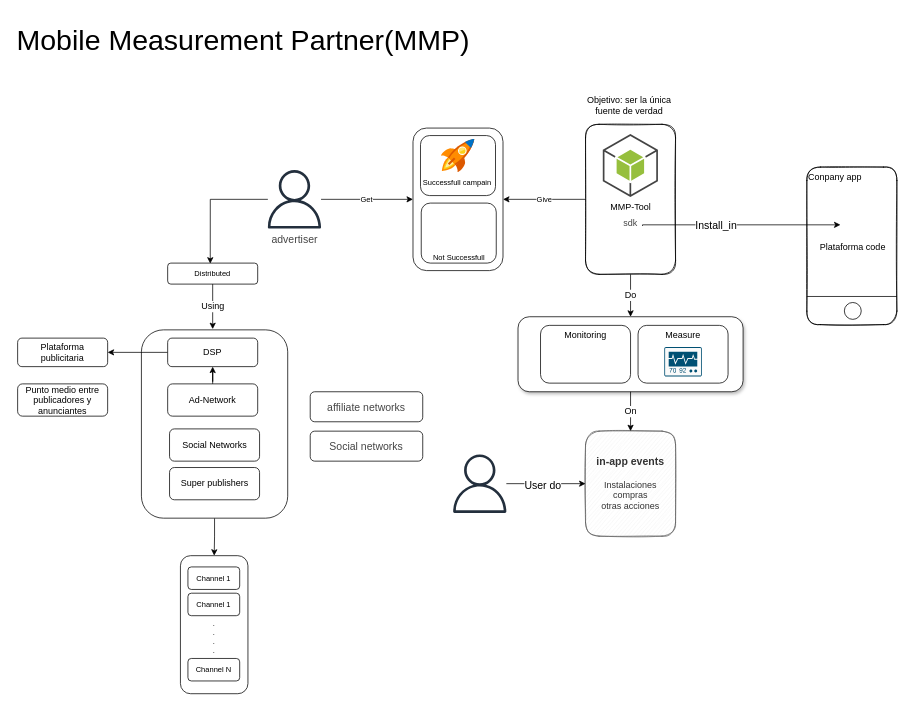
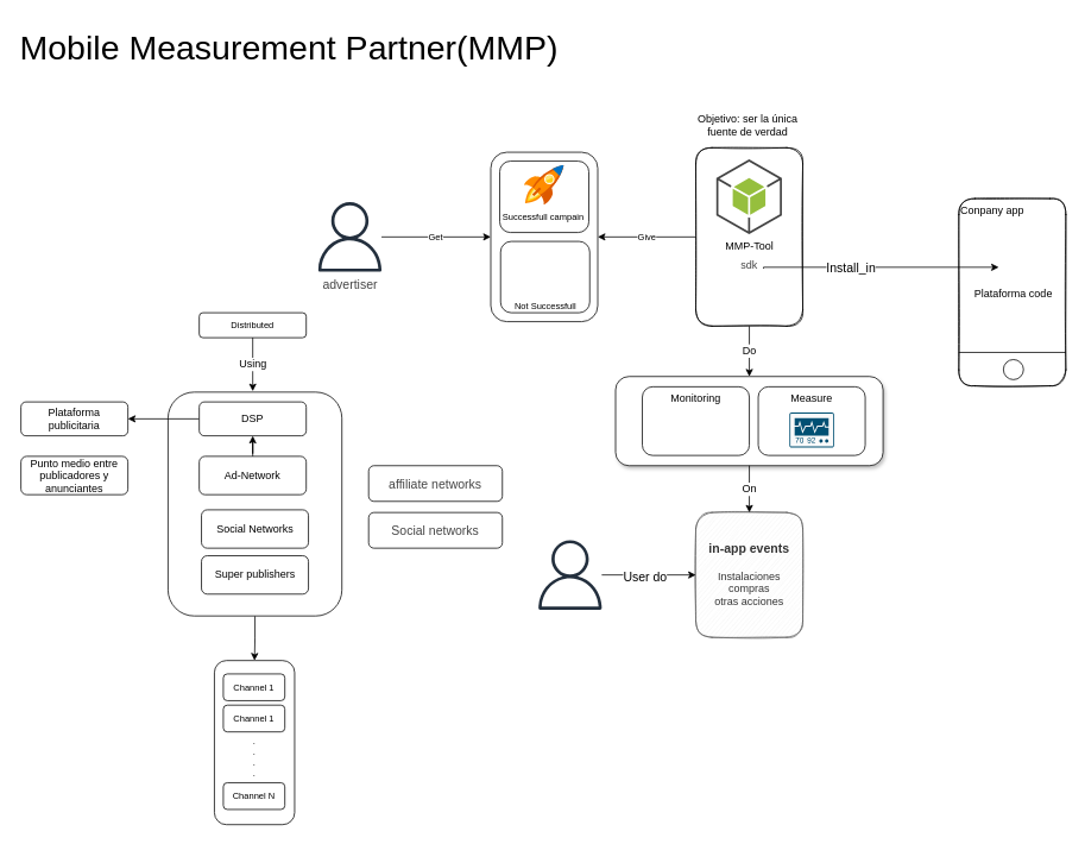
- <mxCell id="23" style="edgeStyle=orthogonalEdgeStyle;rounded=0;orthogonalLoop=1;jettySize=auto;html=1;entryX=0.473;entryY=0.026;entryDx=0;entryDy=0;fontSize=10;fontColor=#000000;entryPerimeter=0;" edge="1" parent="1" source="25" target="43"><mxGeometry relative="1" as="geometry" /></mxCell>
